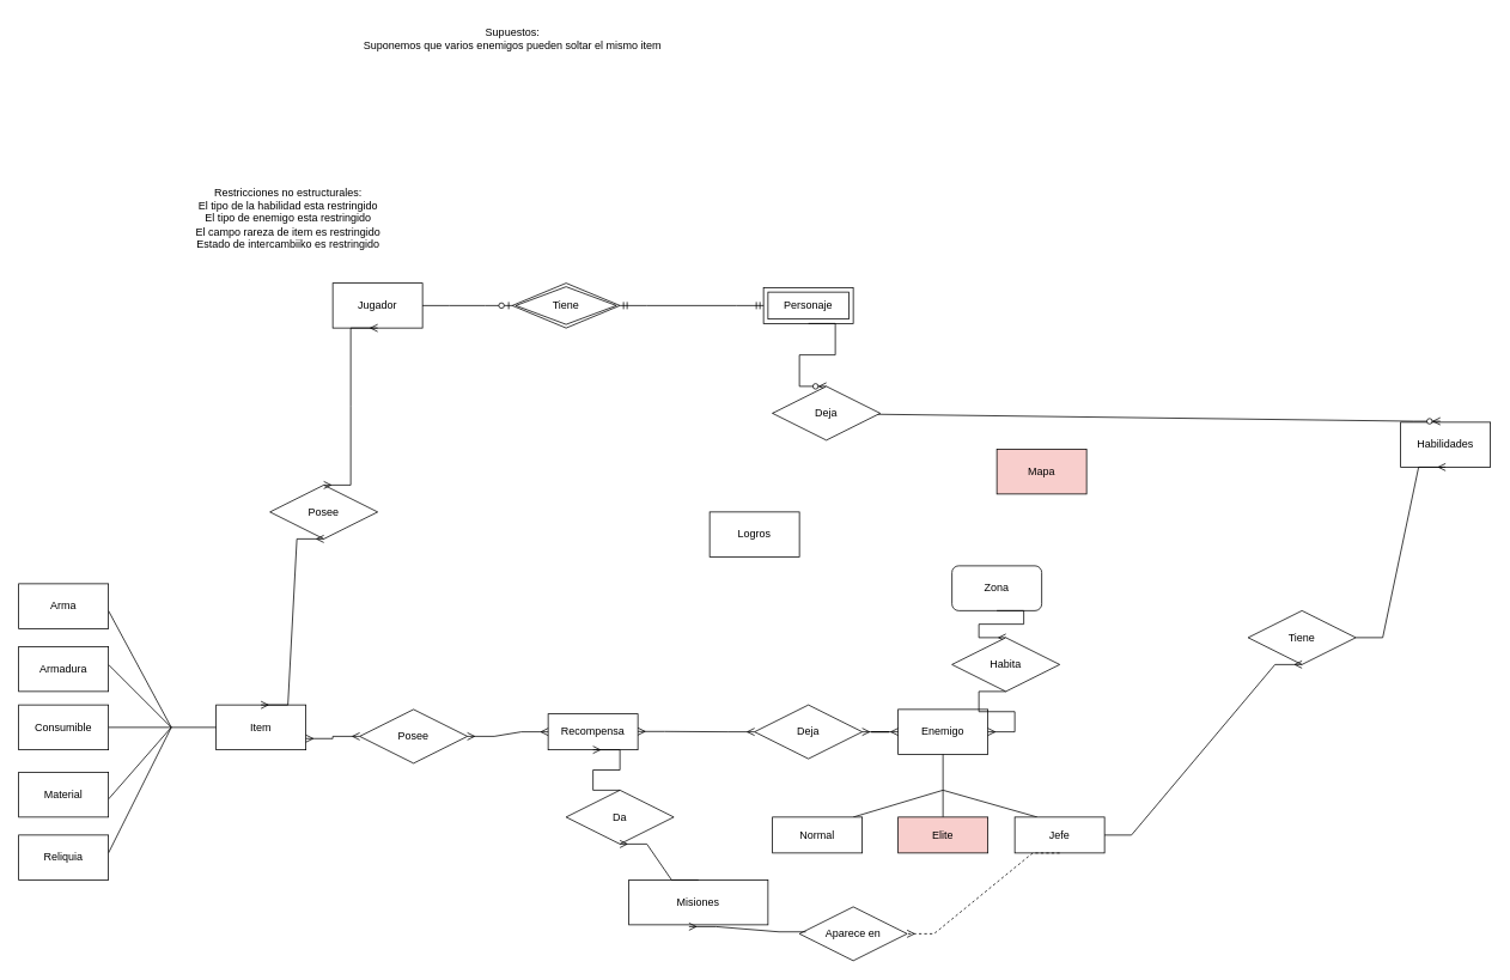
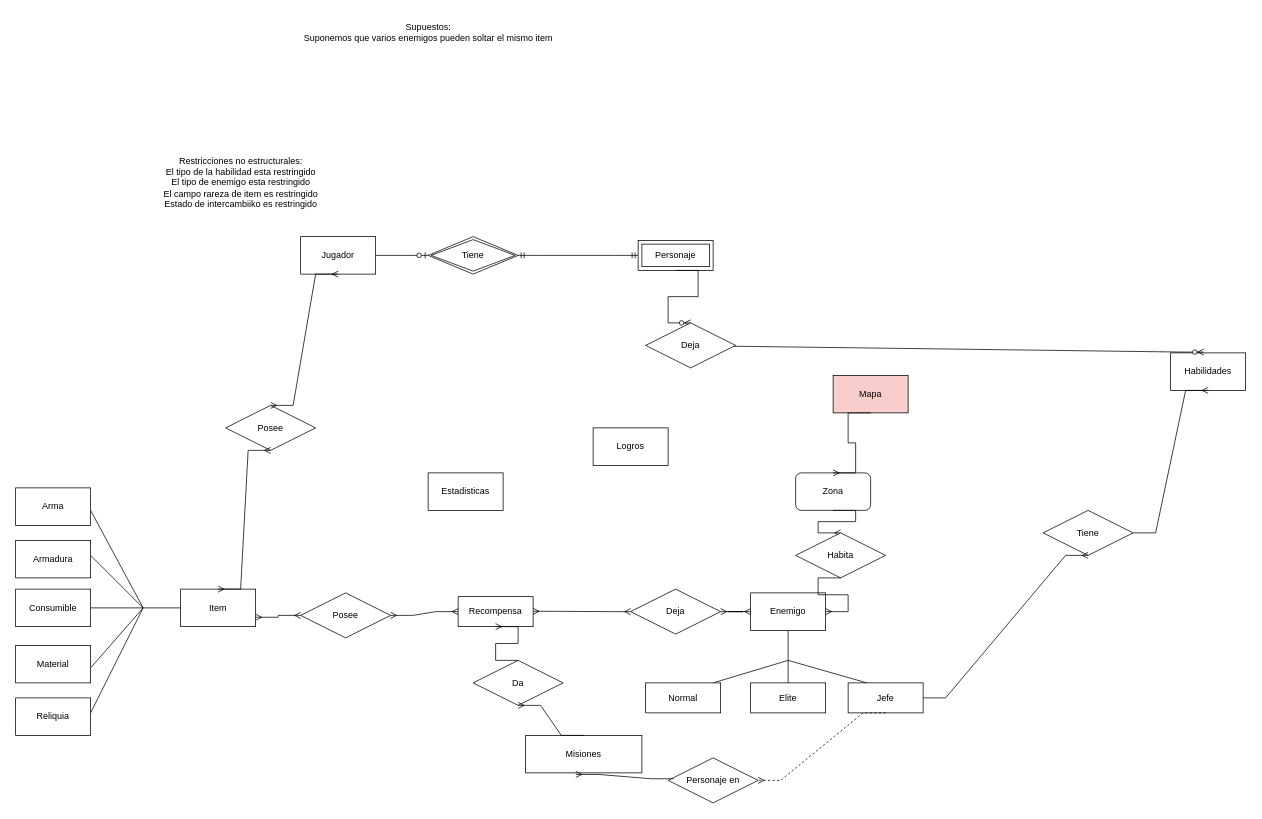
- <mxCell id="2" value="Jugador" style="rounded=0;whiteSpace=wrap;html=1;" vertex="1" parent="1"><mxGeometry x="370" y="315" width="100" height="50" as="geometry" /></mxCell>
+ <mxCell id="2" value="Jugador" style="rounded=0;whiteSpace=wrap;html=1;" vertex="1" parent="1"><mxGeometry x="400" y="315" width="100" height="50" as="geometry" /></mxCell>
+ <mxCell id="19" value="" style="edgeStyle=entityRelationEdgeStyle;fontSize=12;html=1;endArrow=ERmany;rounded=0;entryX=0.5;entryY=0;entryDx=0;entryDy=0;exitX=0.5;exitY=1;exitDx=0;exitDy=0;" edge="1" parent="1" source="4" target="3"><mxGeometry width="100" height="100" relative="1" as="geometry"><mxPoint x="1010" y="590" as="sourcePoint" /><mxPoint x="1110" y="490" as="targetPoint" /></mxGeometry></mxCell>
+ <mxCell id="6" value="Estadisticas" style="rounded=0;whiteSpace=wrap;html=1;" vertex="1" parent="1"><mxGeometry x="570" y="630" width="100" height="50" as="geometry" /></mxCell>
- <mxCell id="25" value="Elite" style="whiteSpace=wrap;html=1;align=center;fillColor=#f8cecc;" vertex="1" parent="1"><mxGeometry x="1000" y="910" width="100" height="40" as="geometry" /></mxCell>
+ <mxCell id="25" value="Elite" style="whiteSpace=wrap;html=1;align=center;" vertex="1" parent="1"><mxGeometry x="1000" y="910" width="100" height="40" as="geometry" /></mxCell>
- <mxCell id="32" value="Aparece en" style="shape=rhombus;perimeter=rhombusPerimeter;whiteSpace=wrap;html=1;align=center;" vertex="1" parent="1"><mxGeometry x="890" y="1010" width="120" height="60" as="geometry" /></mxCell>
+ <mxCell id="32" value="Personaje en" style="shape=rhombus;perimeter=rhombusPerimeter;whiteSpace=wrap;html=1;align=center;" vertex="1" parent="1"><mxGeometry x="890" y="1010" width="120" height="60" as="geometry" /></mxCell>
